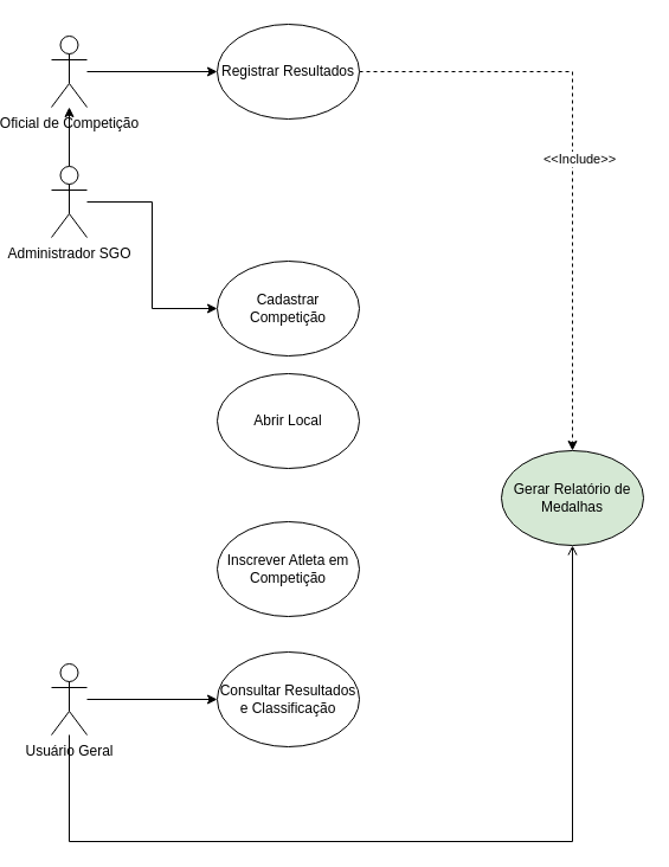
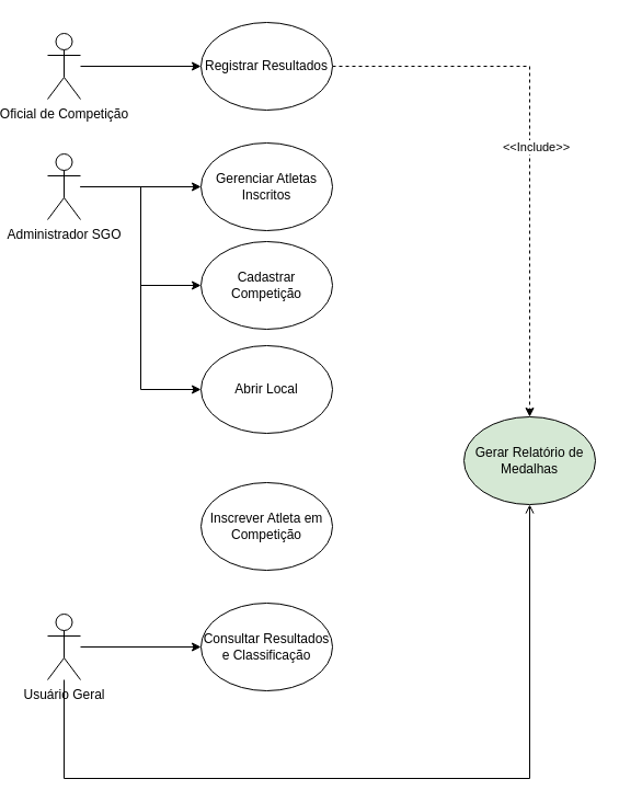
- <mxCell id="6" style="edgeStyle=orthogonalEdgeStyle;rounded=0;orthogonalLoop=1;jettySize=auto;html=1;" edge="1" parent="1" source="7" target="3"><mxGeometry relative="1" as="geometry"><mxPoint x="160" y="354.5" as="targetPoint" /></mxGeometry></mxCell>
+ <mxCell id="6" style="edgeStyle=orthogonalEdgeStyle;rounded=0;orthogonalLoop=1;jettySize=auto;html=1;entryX=0;entryY=0.5;entryDx=0;entryDy=0;" edge="1" parent="1" source="7" target="16"><mxGeometry relative="1" as="geometry"><mxPoint x="160" y="354.5" as="targetPoint" /></mxGeometry></mxCell>
+ <mxCell id="4" style="edgeStyle=orthogonalEdgeStyle;rounded=0;orthogonalLoop=1;jettySize=auto;html=1;" edge="1" parent="1" source="7" target="14"><mxGeometry relative="1" as="geometry" /></mxCell>
+ <mxCell id="14" value="Gerenciar Atletas Inscritos" style="ellipse;whiteSpace=wrap;html=1;" vertex="1" parent="1"><mxGeometry x="160" y="130" width="120" height="80" as="geometry" /></mxCell>
